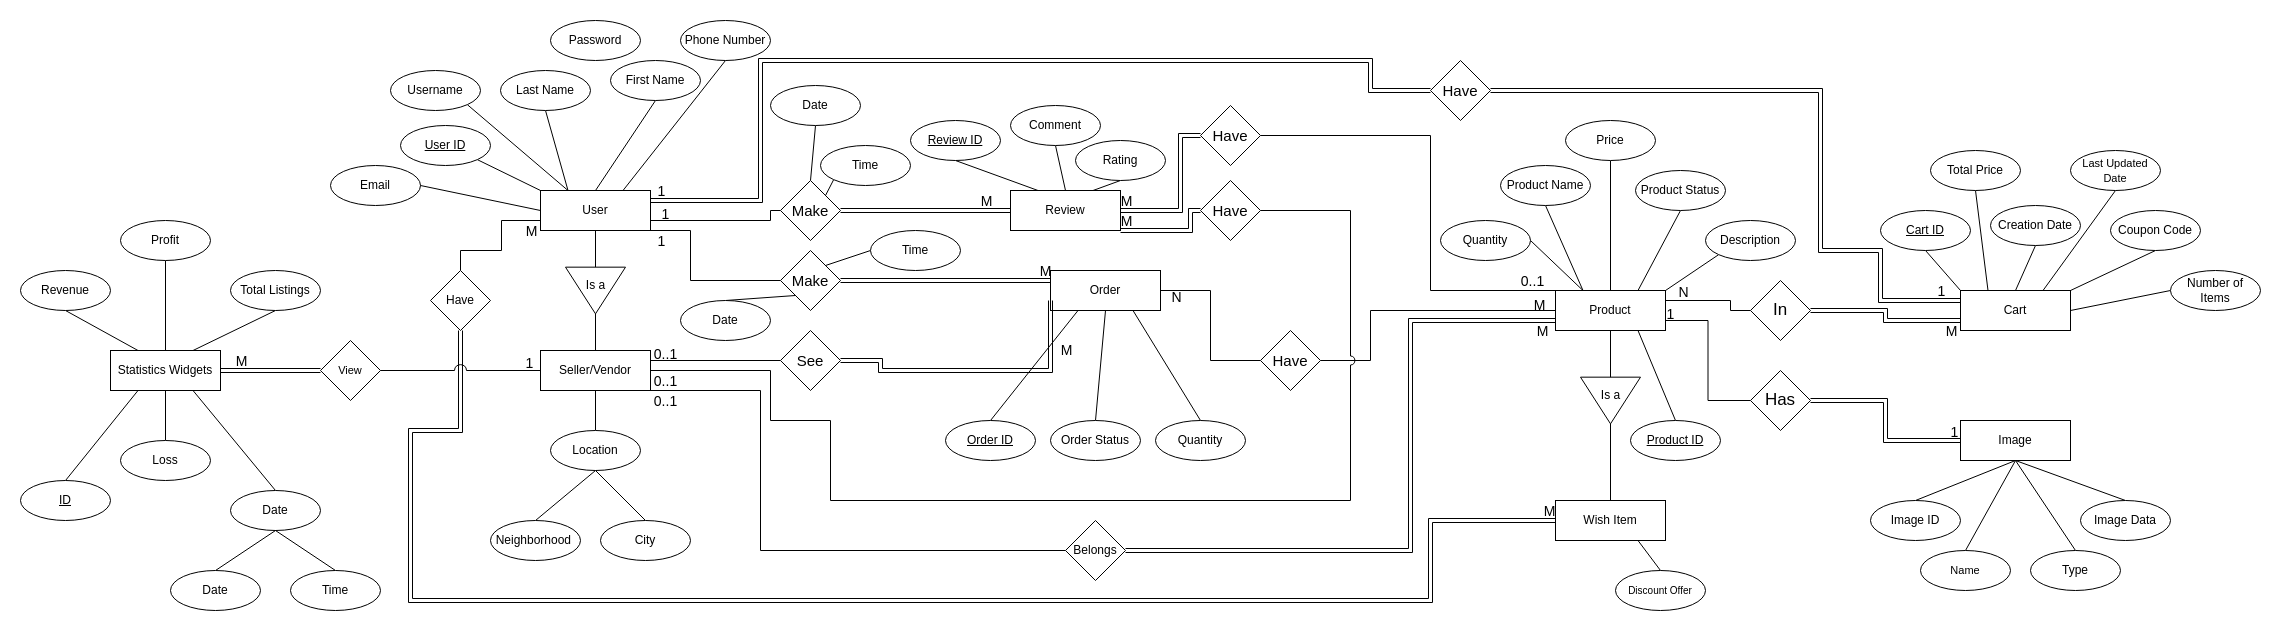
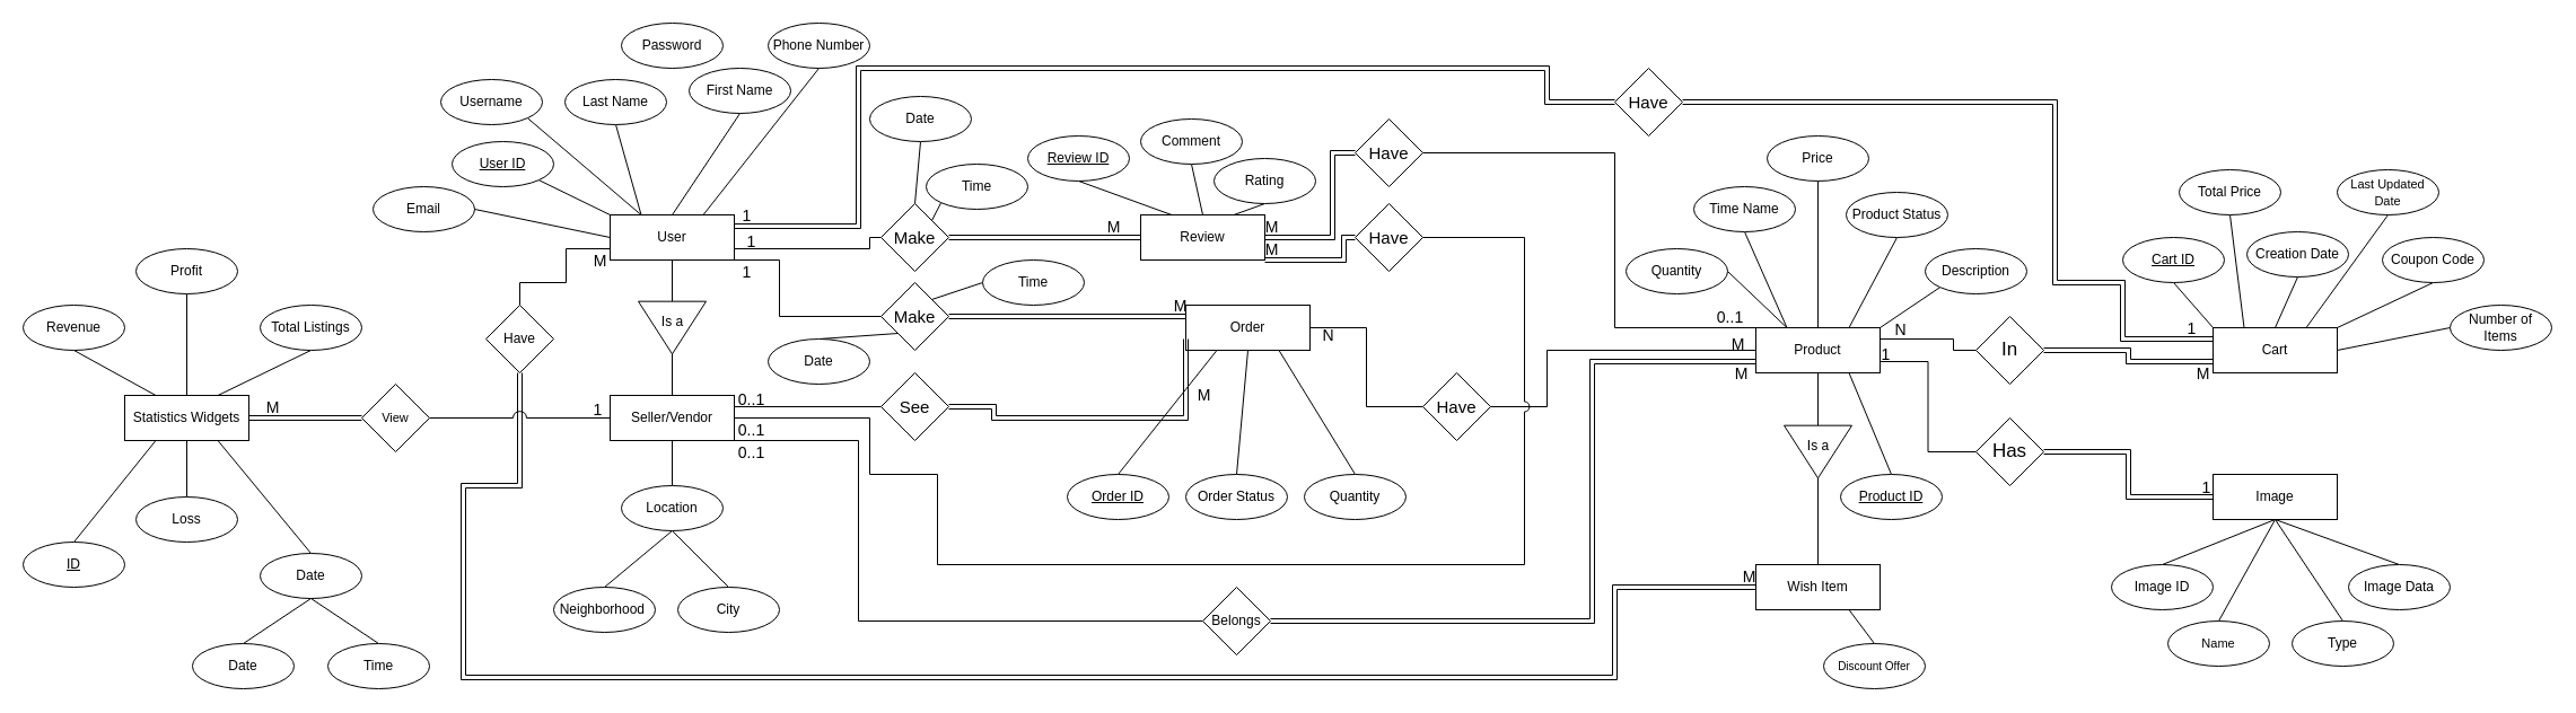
- <mxCell id="48" value="Product Name" style="ellipse;whiteSpace=wrap;html=1;" parent="1" vertex="1"><mxGeometry x="1500" y="165" width="90" height="40" as="geometry" /></mxCell>
+ <mxCell id="48" value="Time Name" style="ellipse;whiteSpace=wrap;html=1;" parent="1" vertex="1"><mxGeometry x="1500" y="165" width="90" height="40" as="geometry" /></mxCell>
